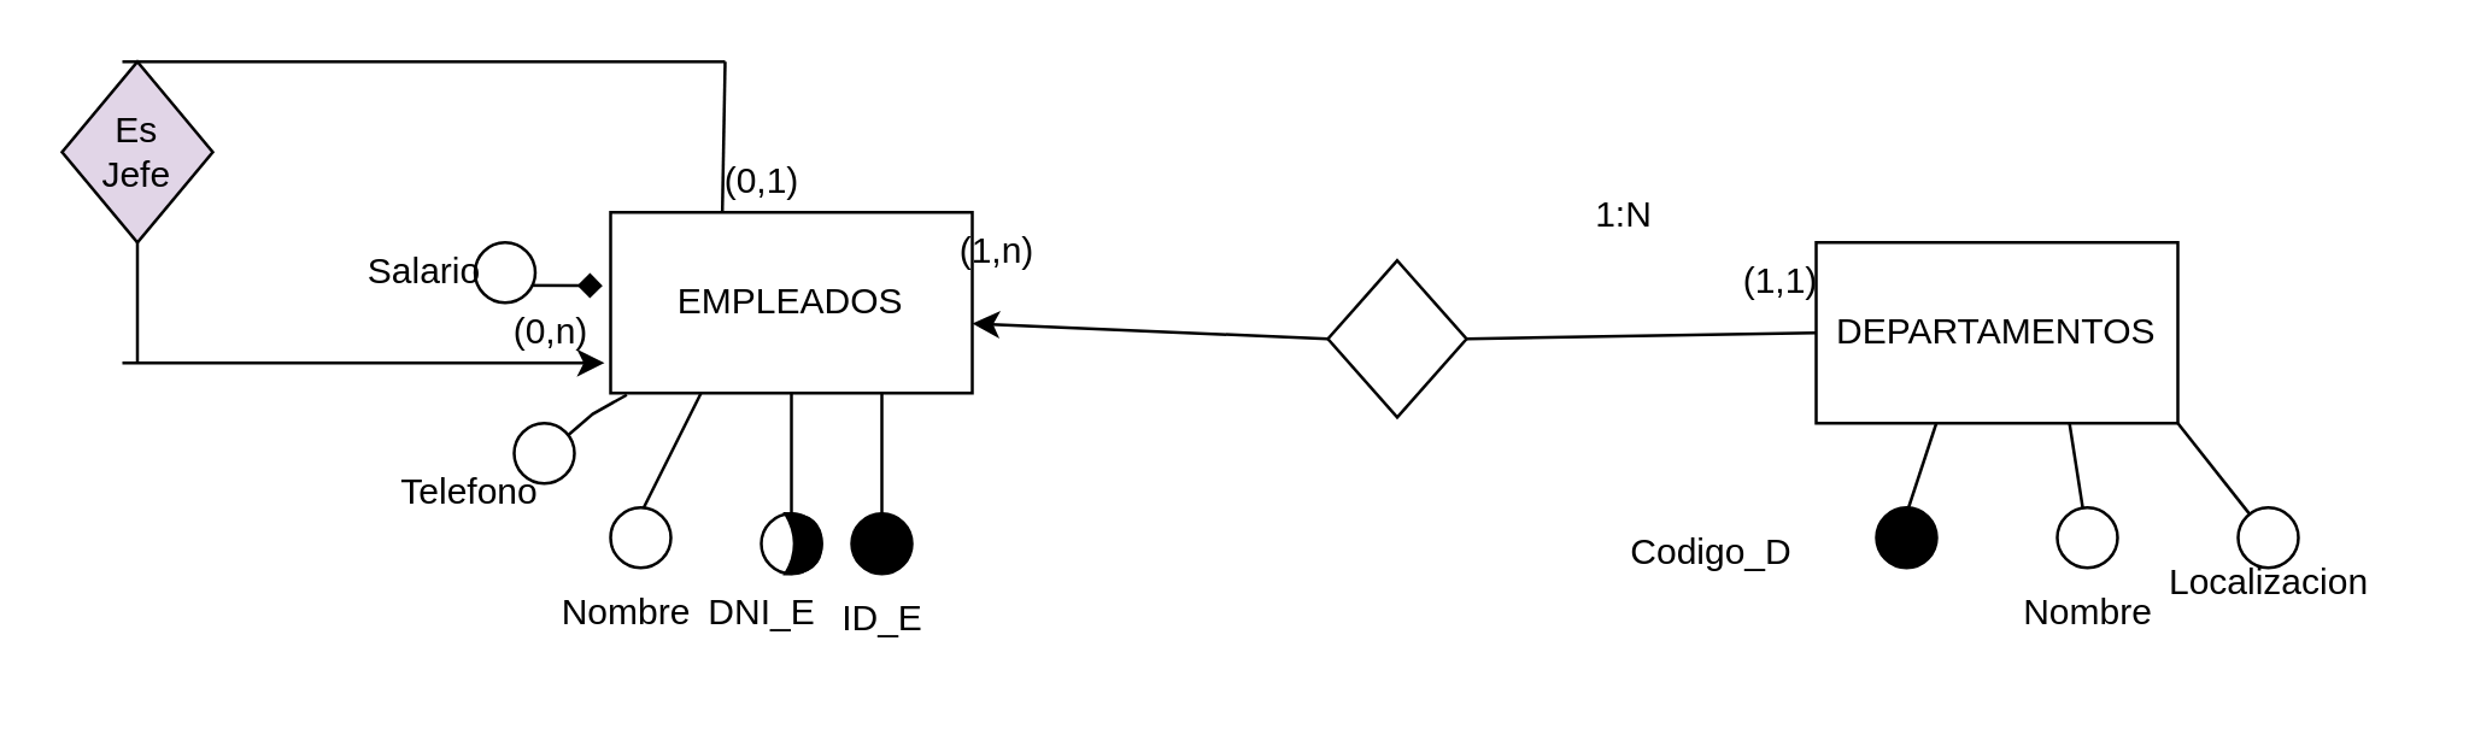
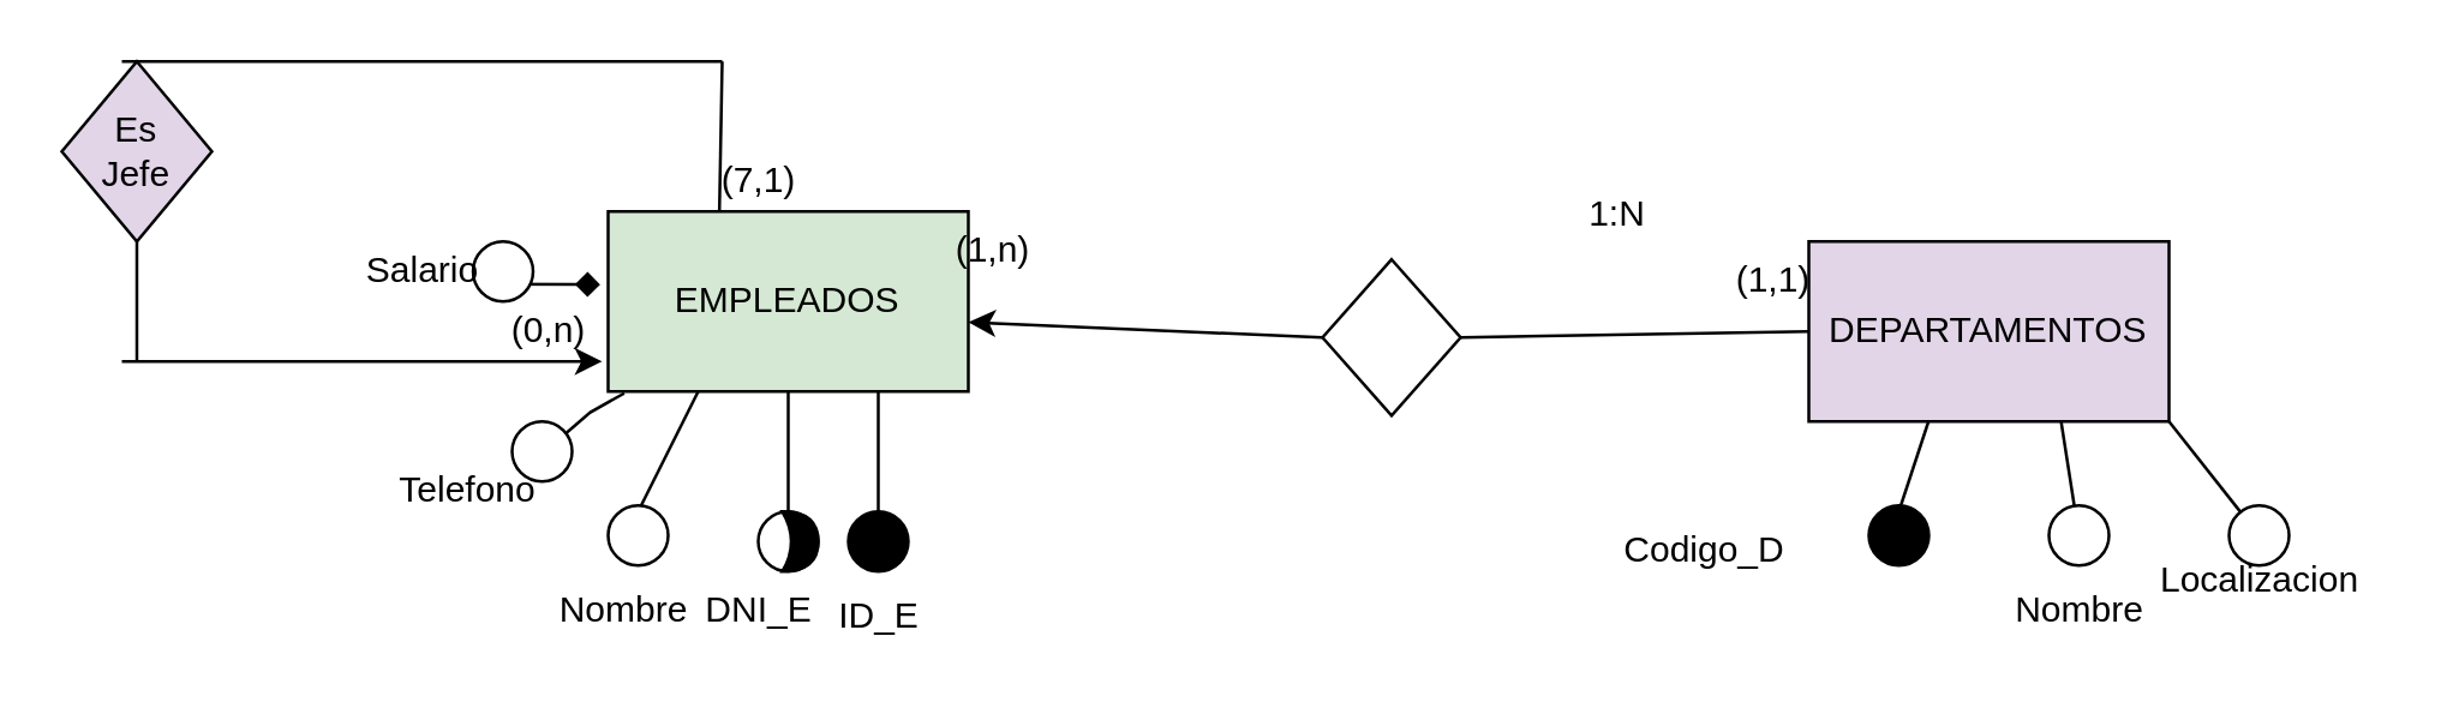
- <mxCell id="39" value="(0,1)" style="text;html=1;align=center;verticalAlign=middle;resizable=0;points=[];autosize=1;strokeColor=none;fillColor=none;" vertex="1" parent="1"><mxGeometry x="227" y="45" width="50" height="30" as="geometry" /></mxCell>
+ <mxCell id="39" value="(7,1)" style="text;html=1;align=center;verticalAlign=middle;resizable=0;points=[];autosize=1;strokeColor=none;fillColor=none;" vertex="1" parent="1"><mxGeometry x="227" y="45" width="50" height="30" as="geometry" /></mxCell>
- <mxCell id="2" value="EMPLEADOS" style="rounded=0;whiteSpace=wrap;html=1;" vertex="1" parent="1"><mxGeometry x="202" y="70" width="120" height="60" as="geometry" /></mxCell>
+ <mxCell id="2" value="EMPLEADOS" style="rounded=0;whiteSpace=wrap;html=1;fillColor=#d5e8d4;" vertex="1" parent="1"><mxGeometry x="202" y="70" width="120" height="60" as="geometry" /></mxCell>
- <mxCell id="3" value="DEPARTAMENTOS" style="rounded=0;whiteSpace=wrap;html=1;" vertex="1" parent="1"><mxGeometry x="602" y="80" width="120" height="60" as="geometry" /></mxCell>
+ <mxCell id="3" value="DEPARTAMENTOS" style="rounded=0;whiteSpace=wrap;html=1;fillColor=#e1d5e7;" vertex="1" parent="1"><mxGeometry x="602" y="80" width="120" height="60" as="geometry" /></mxCell>
